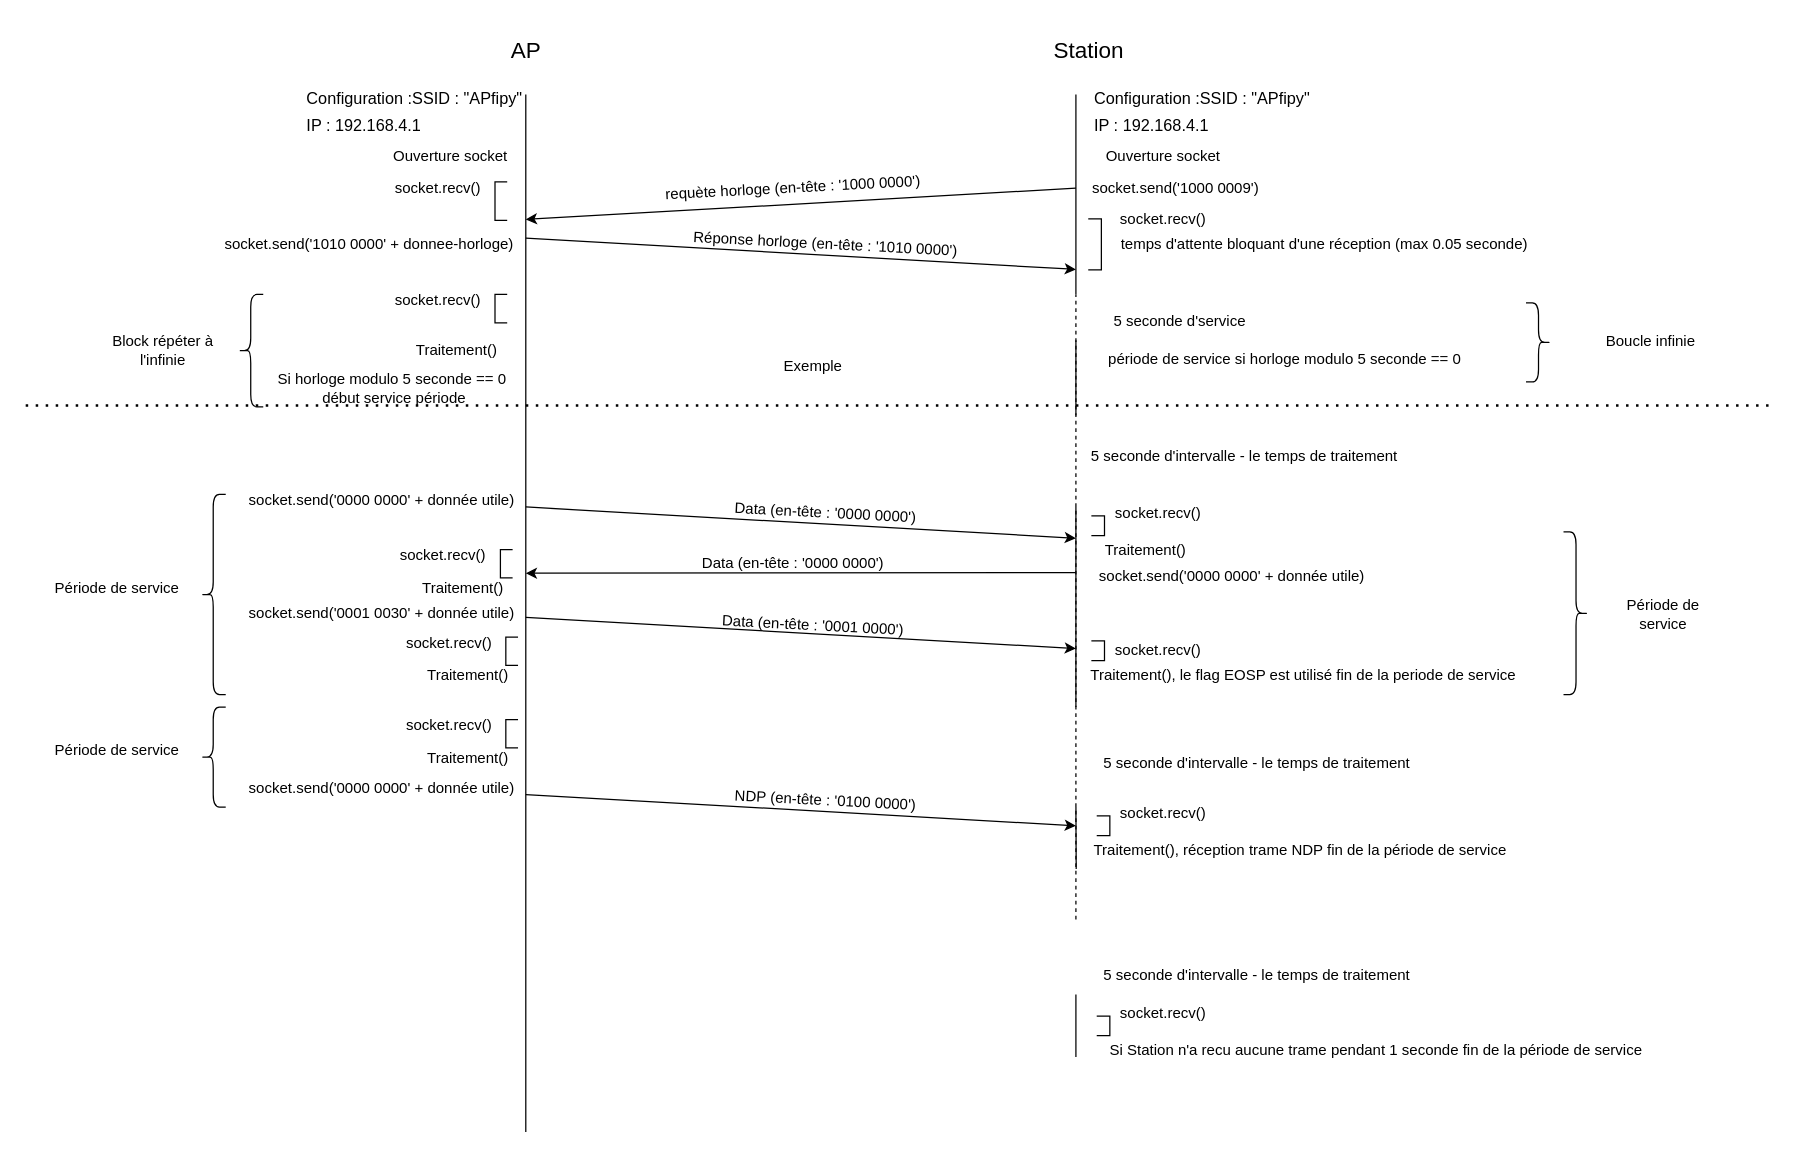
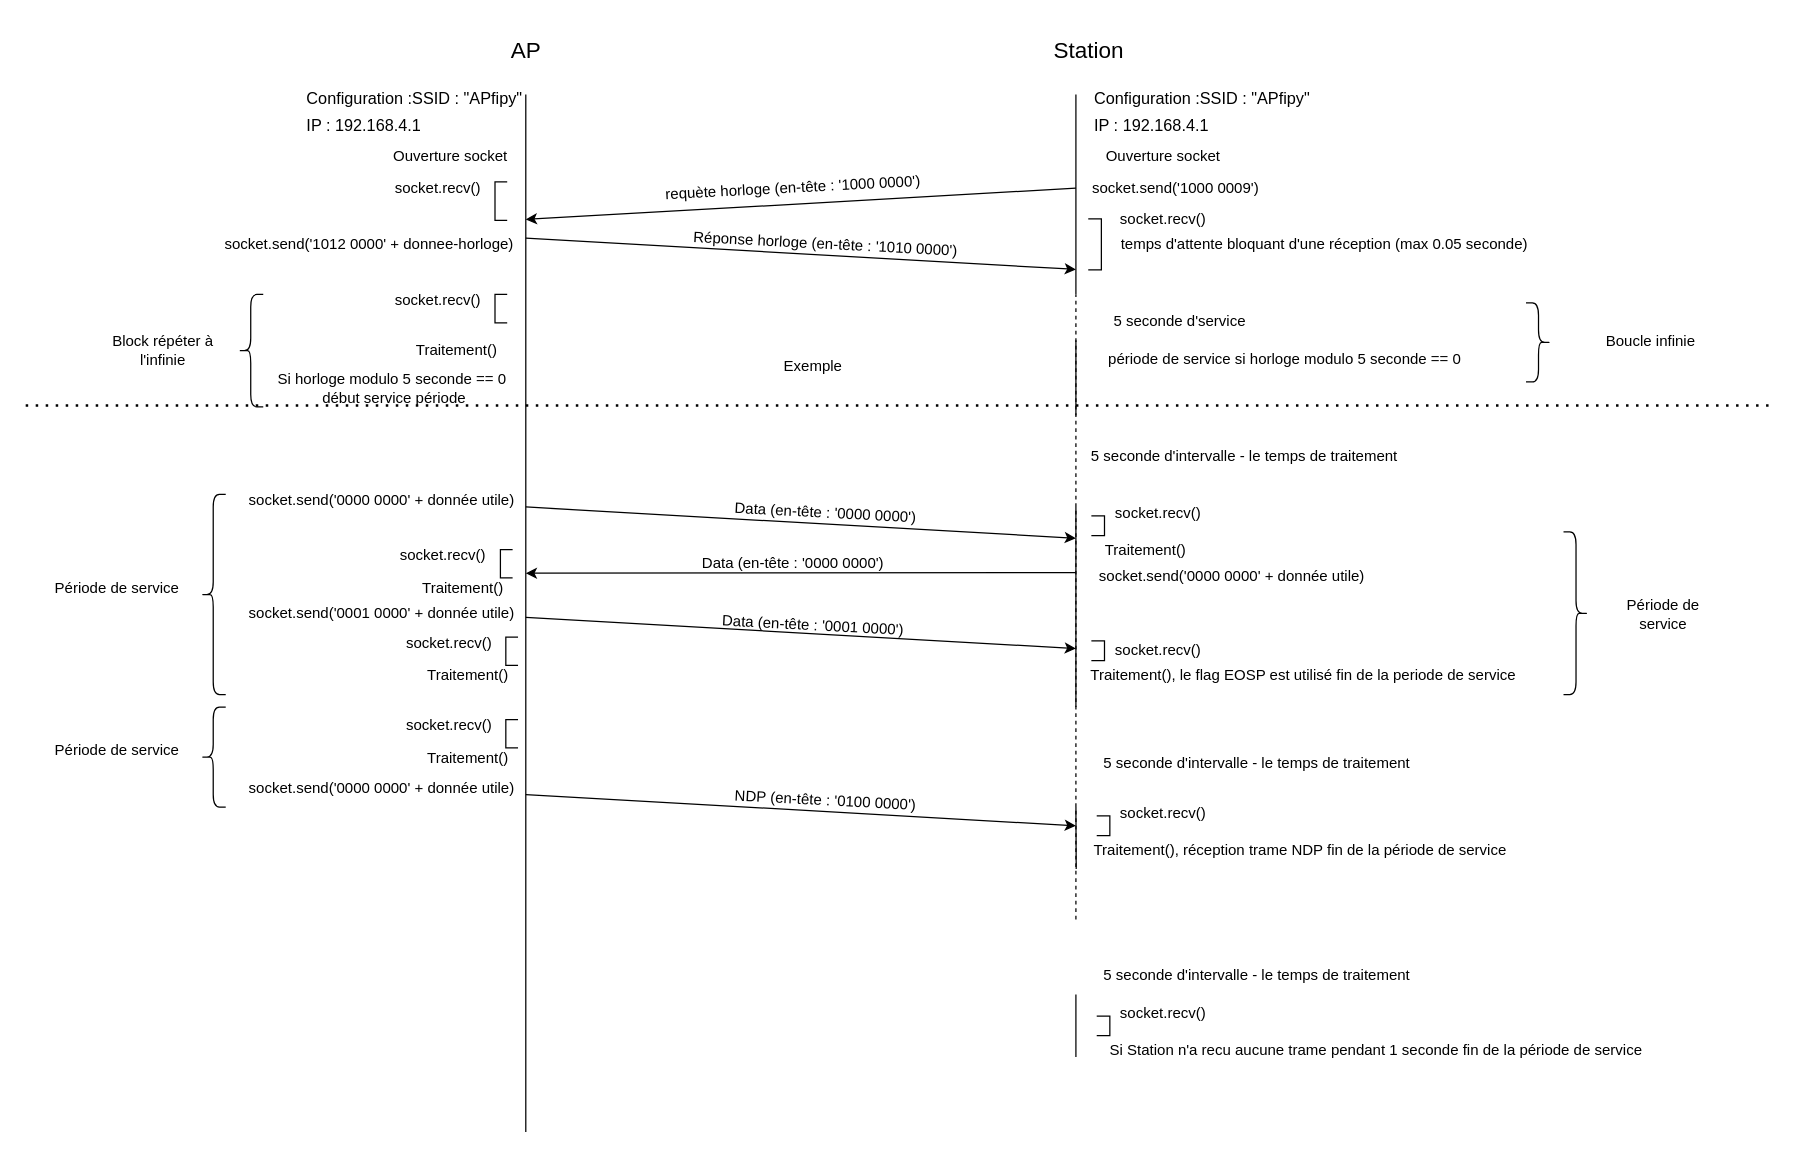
- <mxCell id="18" value="socket.send('1010 0000' + donnee-horloge)" style="text;html=1;strokeColor=none;fillColor=none;align=center;verticalAlign=middle;whiteSpace=wrap;rounded=0;" parent="1" vertex="1"><mxGeometry x="170" y="180" width="250" height="30" as="geometry" /></mxCell>
+ <mxCell id="18" value="socket.send('1012 0000' + donnee-horloge)" style="text;html=1;strokeColor=none;fillColor=none;align=center;verticalAlign=middle;whiteSpace=wrap;rounded=0;" parent="1" vertex="1"><mxGeometry x="170" y="180" width="250" height="30" as="geometry" /></mxCell>
- <mxCell id="34" value="socket.send('0001 0030' + donnée utile)" style="text;html=1;strokeColor=none;fillColor=none;align=center;verticalAlign=middle;whiteSpace=wrap;rounded=0;" parent="1" vertex="1"><mxGeometry x="190" y="475" width="230" height="30" as="geometry" /></mxCell>
+ <mxCell id="34" value="socket.send('0001 0000' + donnée utile)" style="text;html=1;strokeColor=none;fillColor=none;align=center;verticalAlign=middle;whiteSpace=wrap;rounded=0;" parent="1" vertex="1"><mxGeometry x="190" y="475" width="230" height="30" as="geometry" /></mxCell>
